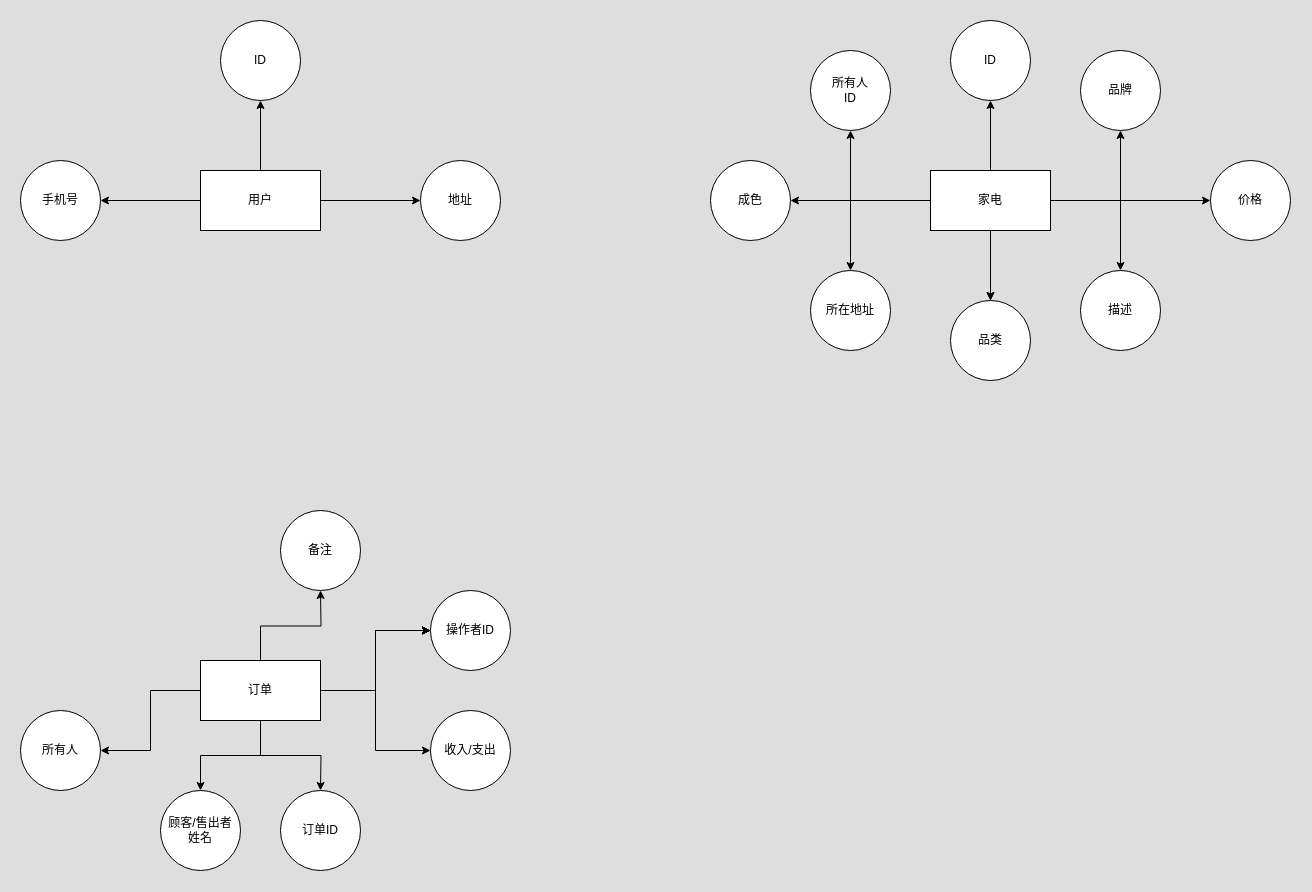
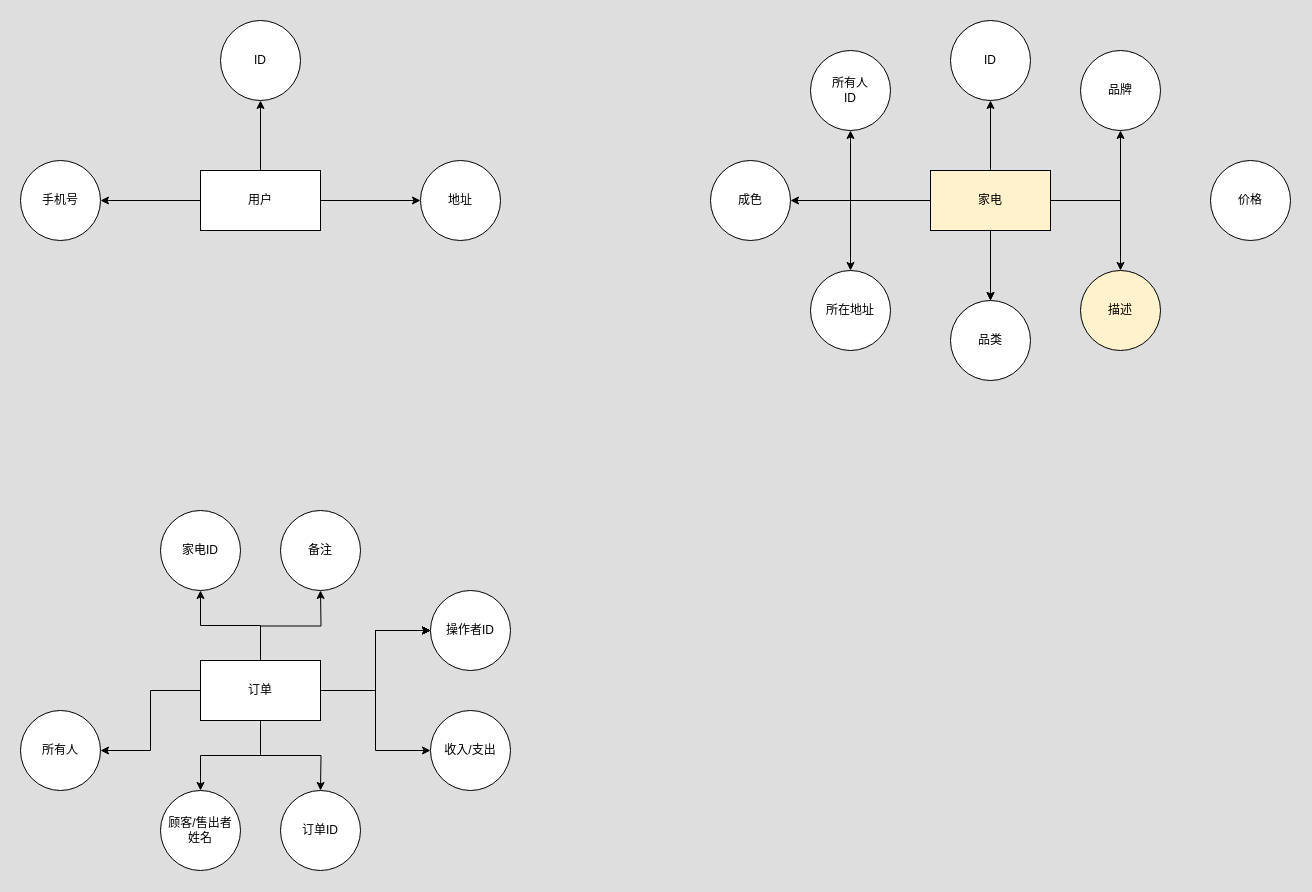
- <mxCell id="15" value="家电" style="rounded=0;whiteSpace=wrap;html=1;" parent="1" vertex="1"><mxGeometry x="930" y="170" width="120" height="60" as="geometry" /></mxCell>
+ <mxCell id="15" value="家电" style="rounded=0;whiteSpace=wrap;html=1;fillColor=#fff2cc;" parent="1" vertex="1"><mxGeometry x="930" y="170" width="120" height="60" as="geometry" /></mxCell>
- <mxCell id="11" value="" style="edgeStyle=orthogonalEdgeStyle;rounded=0;orthogonalLoop=1;jettySize=auto;html=1;" parent="1" source="15" target="20" edge="1"><mxGeometry relative="1" as="geometry" /></mxCell>
- <mxCell id="19" value="描述" style="ellipse;whiteSpace=wrap;html=1;rounded=0;" parent="1" vertex="1"><mxGeometry x="1080" y="270" width="80" height="80" as="geometry" /></mxCell>
+ <mxCell id="19" value="描述" style="ellipse;whiteSpace=wrap;html=1;rounded=0;fillColor=#fff2cc;" parent="1" vertex="1"><mxGeometry x="1080" y="270" width="80" height="80" as="geometry" /></mxCell>
+ <mxCell id="39" value="家电ID" style="ellipse;whiteSpace=wrap;html=1;rounded=0;" parent="1" vertex="1"><mxGeometry x="160" y="510" width="80" height="80" as="geometry" /></mxCell>
+ <mxCell id="27" value="" style="edgeStyle=orthogonalEdgeStyle;rounded=0;orthogonalLoop=1;jettySize=auto;html=1;" parent="1" source="38" target="39" edge="1"><mxGeometry relative="1" as="geometry" /></mxCell>
